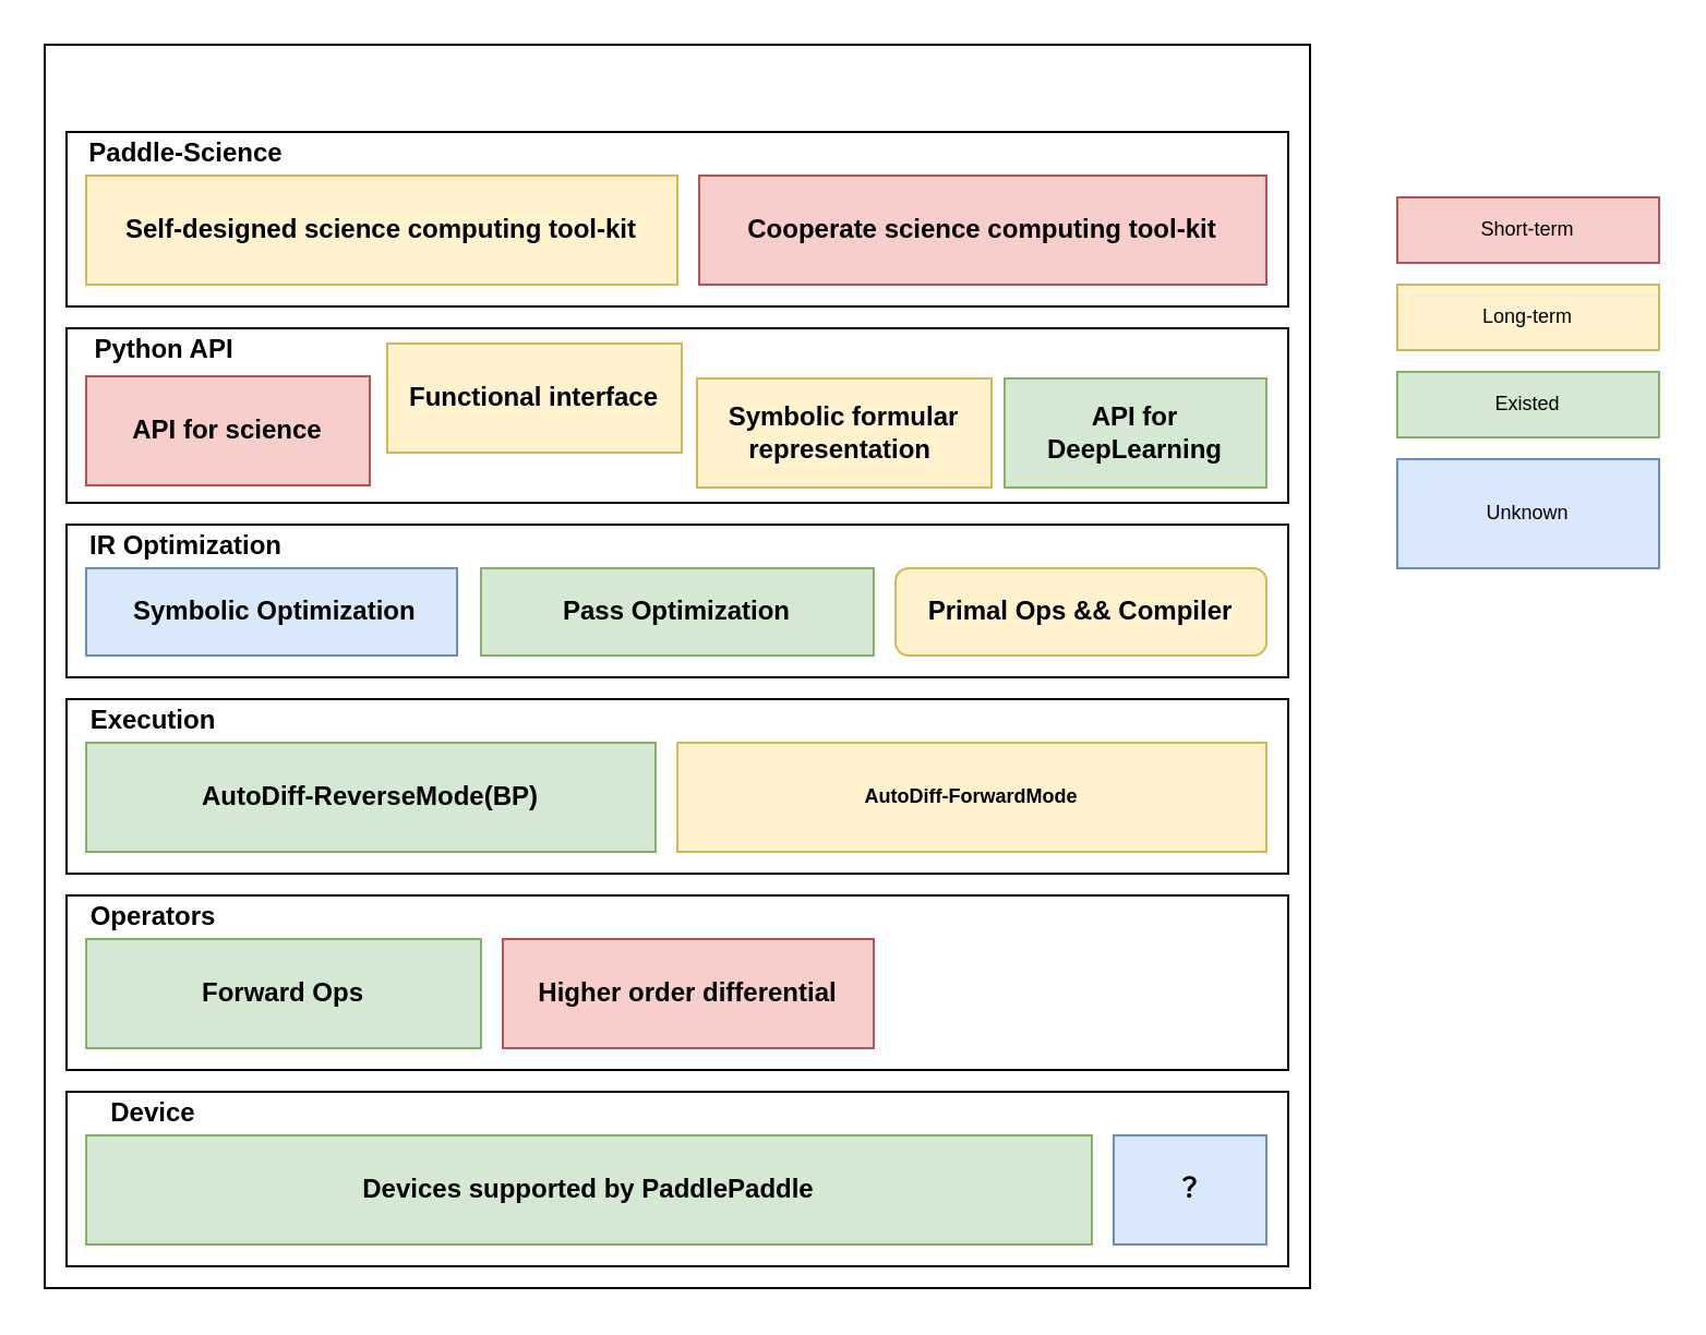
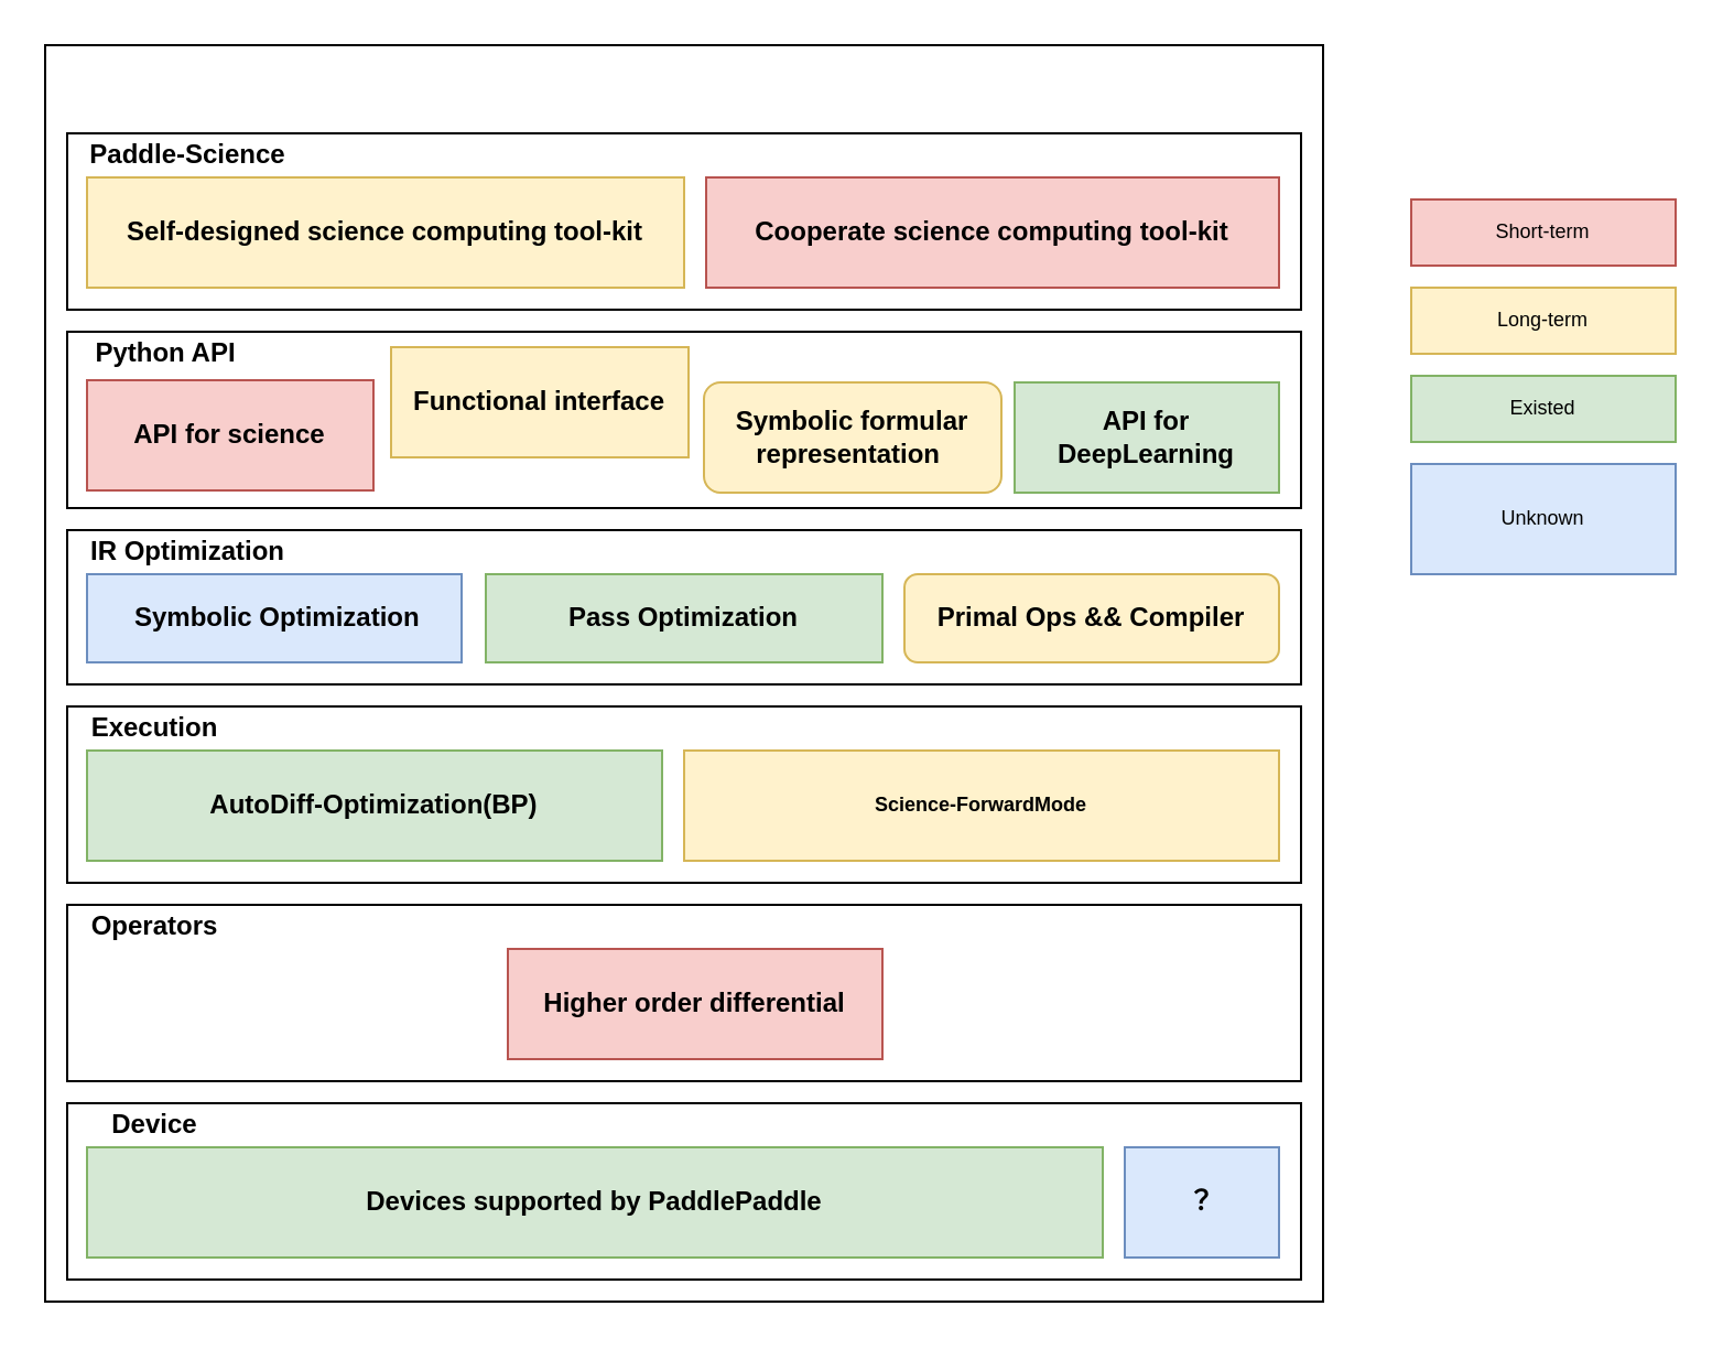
- <mxCell id="7" value="Symbolic formular representation&amp;nbsp;" style="rounded=0;whiteSpace=wrap;html=1;fontStyle=1;fontSize=12;fillColor=#fff2cc;strokeColor=#d6b656;" parent="1" vertex="1"><mxGeometry x="319" y="173" width="135" height="50" as="geometry" /></mxCell>
+ <mxCell id="7" value="Symbolic formular representation&amp;nbsp;" style="whiteSpace=wrap;html=1;fontStyle=1;fontSize=12;fillColor=#fff2cc;strokeColor=#d6b656;rounded=1;" parent="1" vertex="1"><mxGeometry x="319" y="173" width="135" height="50" as="geometry" /></mxCell>
- <mxCell id="14" value="AutoDiff-ReverseMode(BP)" style="rounded=0;whiteSpace=wrap;html=1;fontStyle=1;fontSize=12;fillColor=#d5e8d4;strokeColor=#82b366;" parent="11" vertex="1"><mxGeometry x="9" y="20" width="261" height="50" as="geometry" /></mxCell>
+ <mxCell id="14" value="AutoDiff-Optimization(BP)" style="rounded=0;whiteSpace=wrap;html=1;fontStyle=1;fontSize=12;fillColor=#d5e8d4;strokeColor=#82b366;" parent="11" vertex="1"><mxGeometry x="9" y="20" width="261" height="50" as="geometry" /></mxCell>
- <mxCell id="15" value="AutoDiff-ForwardMode" style="rounded=0;whiteSpace=wrap;html=1;fontStyle=1;fontSize=9;fillColor=#fff2cc;strokeColor=#d6b656;" parent="11" vertex="1"><mxGeometry x="280" y="20" width="270" height="50" as="geometry" /></mxCell>
+ <mxCell id="15" value="Science-ForwardMode" style="rounded=0;whiteSpace=wrap;html=1;fontStyle=1;fontSize=9;fillColor=#fff2cc;strokeColor=#d6b656;" parent="11" vertex="1"><mxGeometry x="280" y="20" width="270" height="50" as="geometry" /></mxCell>
- <mxCell id="22" value="Forward Ops" style="rounded=0;whiteSpace=wrap;html=1;fontStyle=1;fontSize=12;fillColor=#d5e8d4;strokeColor=#82b366;" parent="19" vertex="1"><mxGeometry x="9" y="20" width="181" height="50" as="geometry" /></mxCell>
